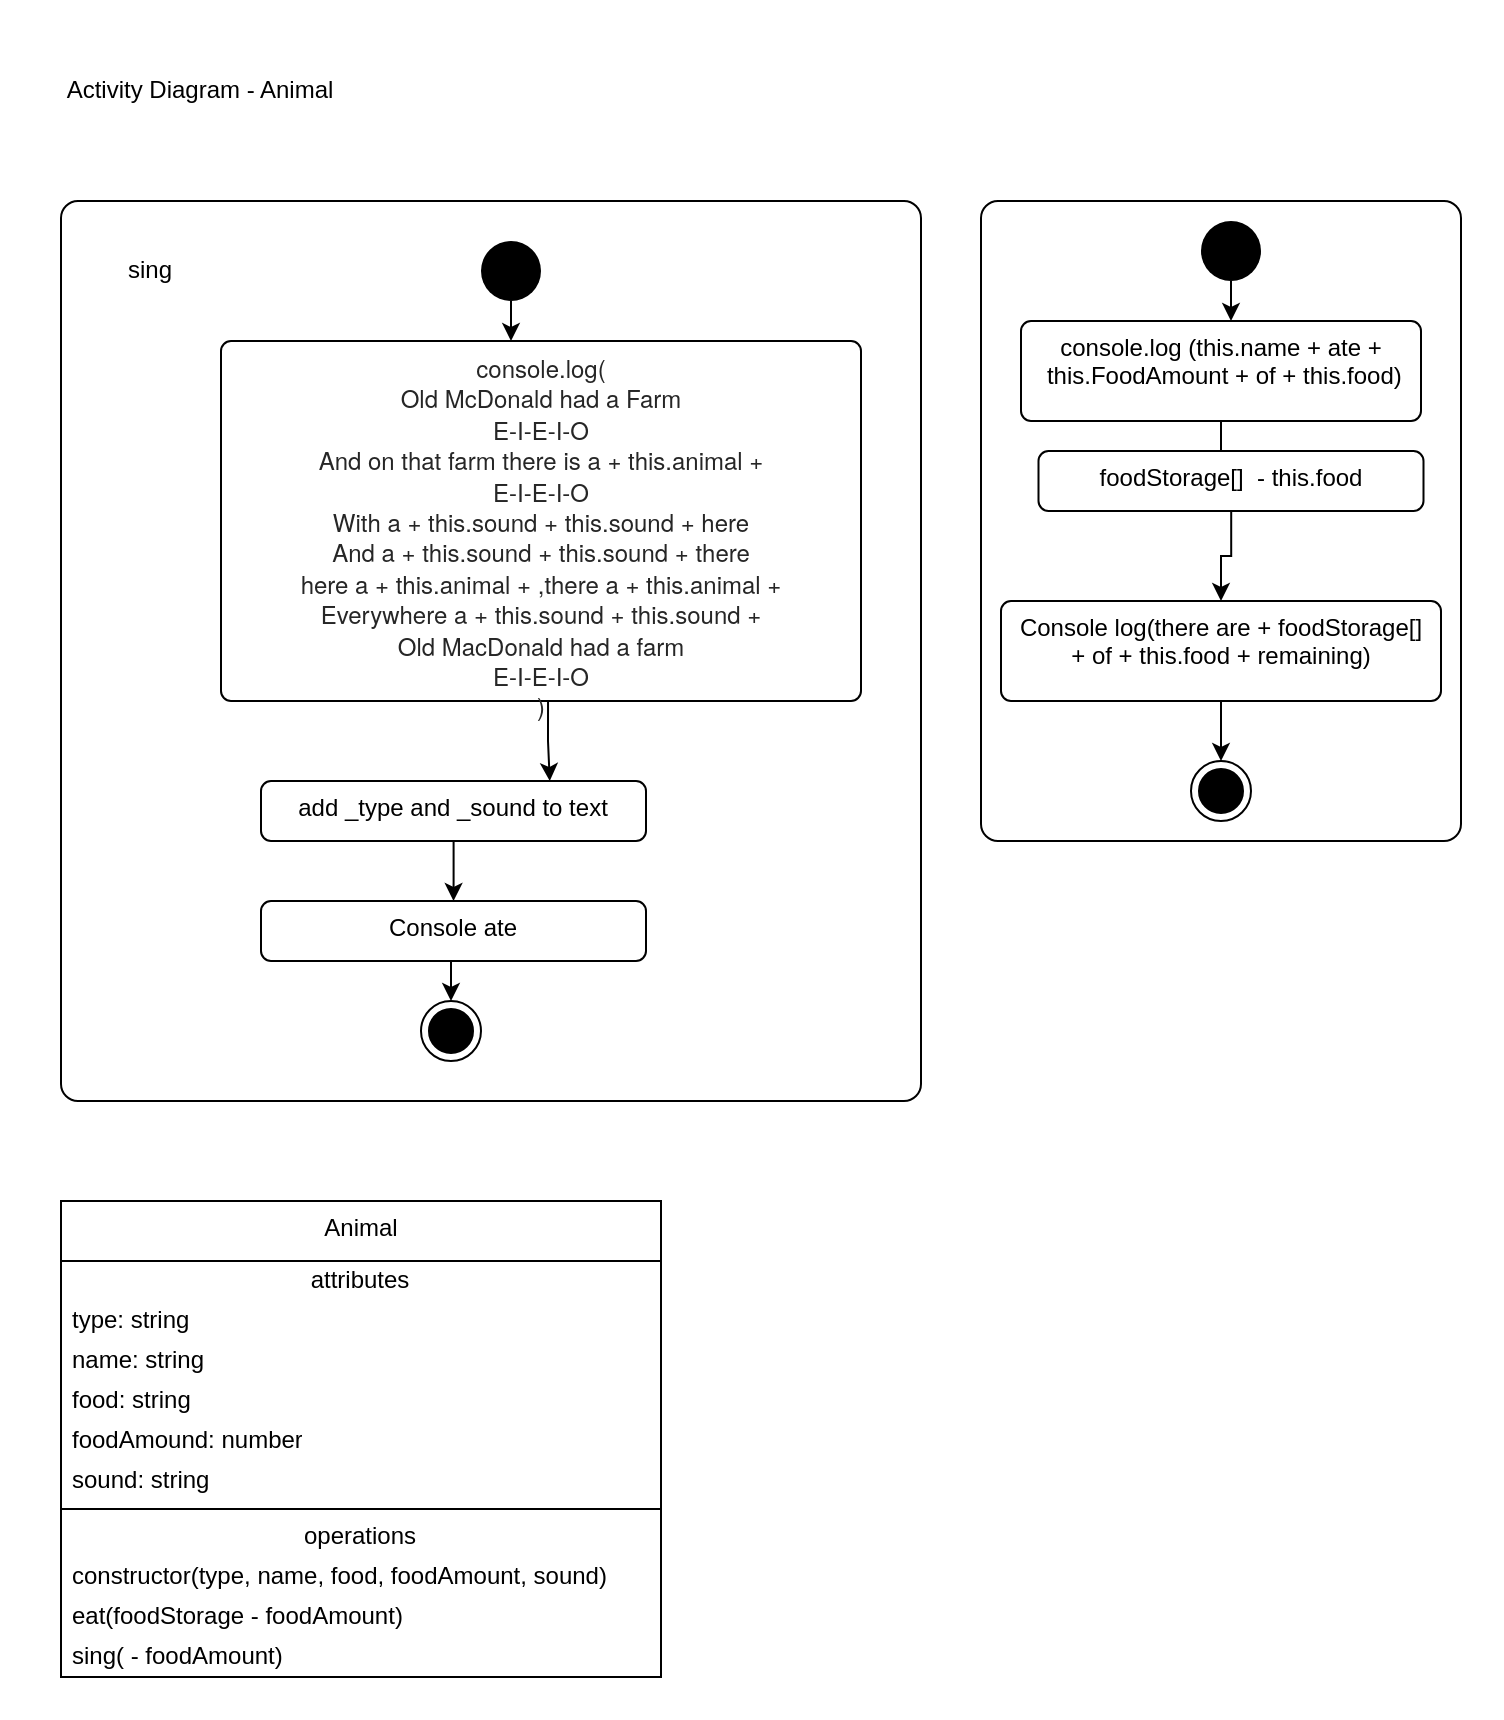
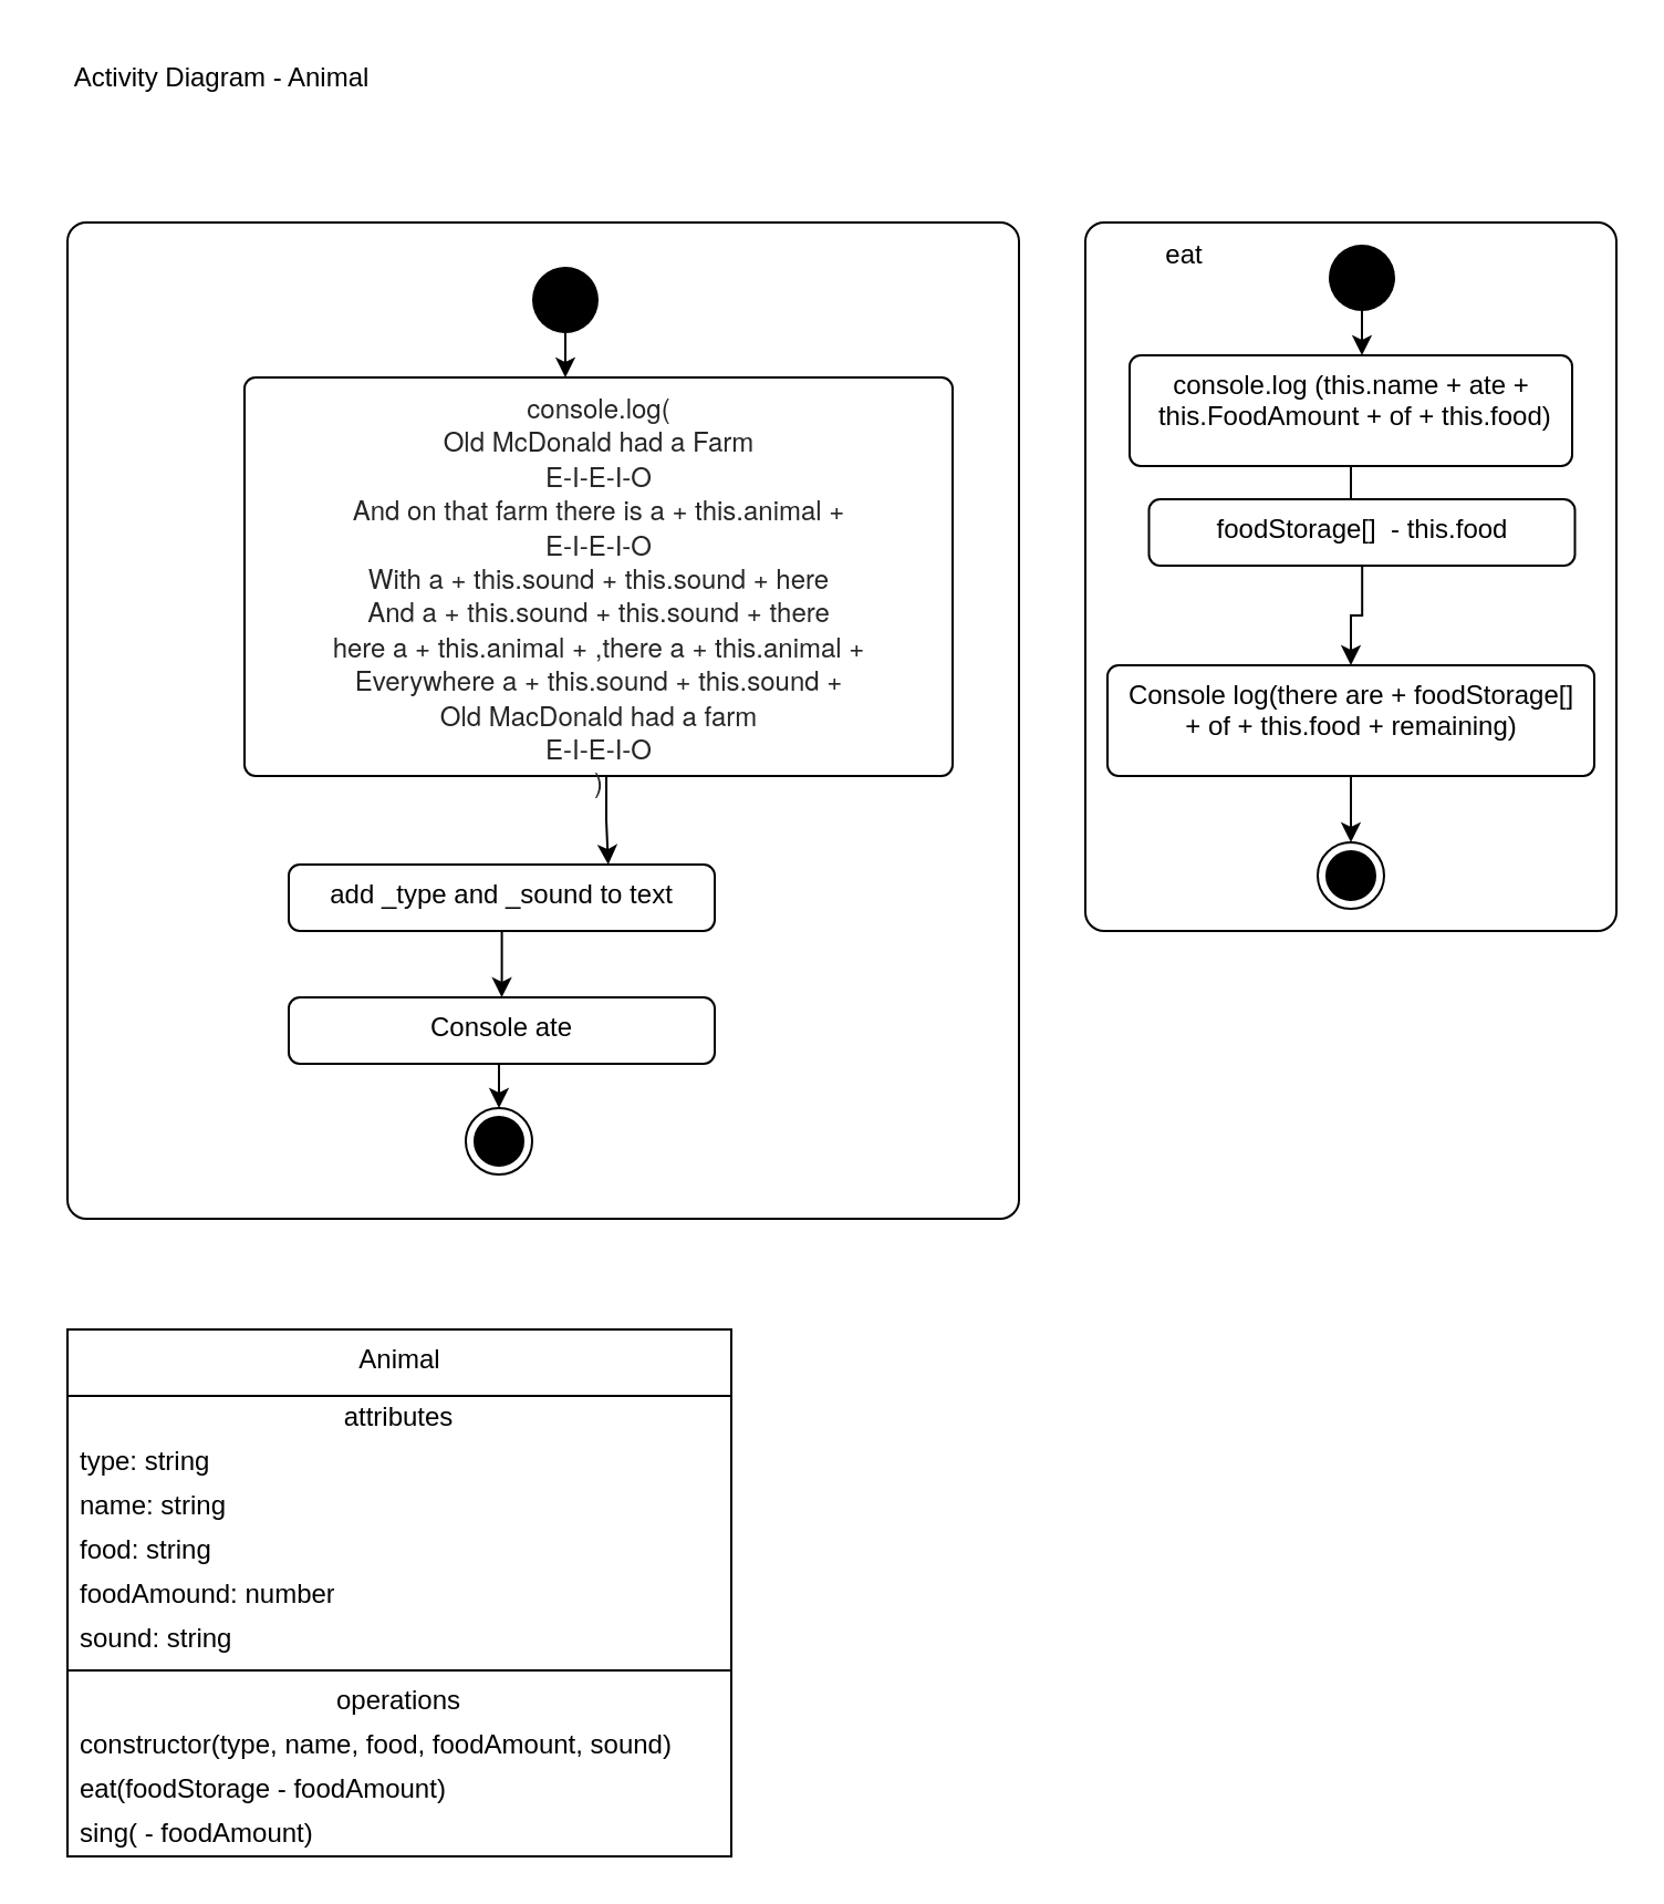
- <mxCell id="14" value="Activity Diagram - Animal" style="text;html=1;strokeColor=none;fillColor=none;align=center;verticalAlign=middle;whiteSpace=wrap;rounded=0;" parent="1" vertex="1"><mxGeometry x="20" y="30" width="160" height="30" as="geometry" /></mxCell>
+ <mxCell id="14" value="Activity Diagram - Animal" style="text;html=1;strokeColor=none;fillColor=none;align=center;verticalAlign=middle;whiteSpace=wrap;rounded=0;" parent="1" vertex="1"><mxGeometry x="20" y="20" width="160" height="30" as="geometry" /></mxCell>
+ <mxCell id="3" value="eat" style="text;html=1;strokeColor=none;fillColor=none;align=center;verticalAlign=middle;whiteSpace=wrap;rounded=0;fontSize=12;" parent="1" vertex="1"><mxGeometry x="490" y="100" width="90" height="30" as="geometry" /></mxCell>
- <mxCell id="5" value="sing" style="text;html=1;strokeColor=none;fillColor=none;align=center;verticalAlign=middle;whiteSpace=wrap;rounded=0;fontSize=12;" parent="1" vertex="1"><mxGeometry x="30" y="120" width="90" height="30" as="geometry" /></mxCell>
